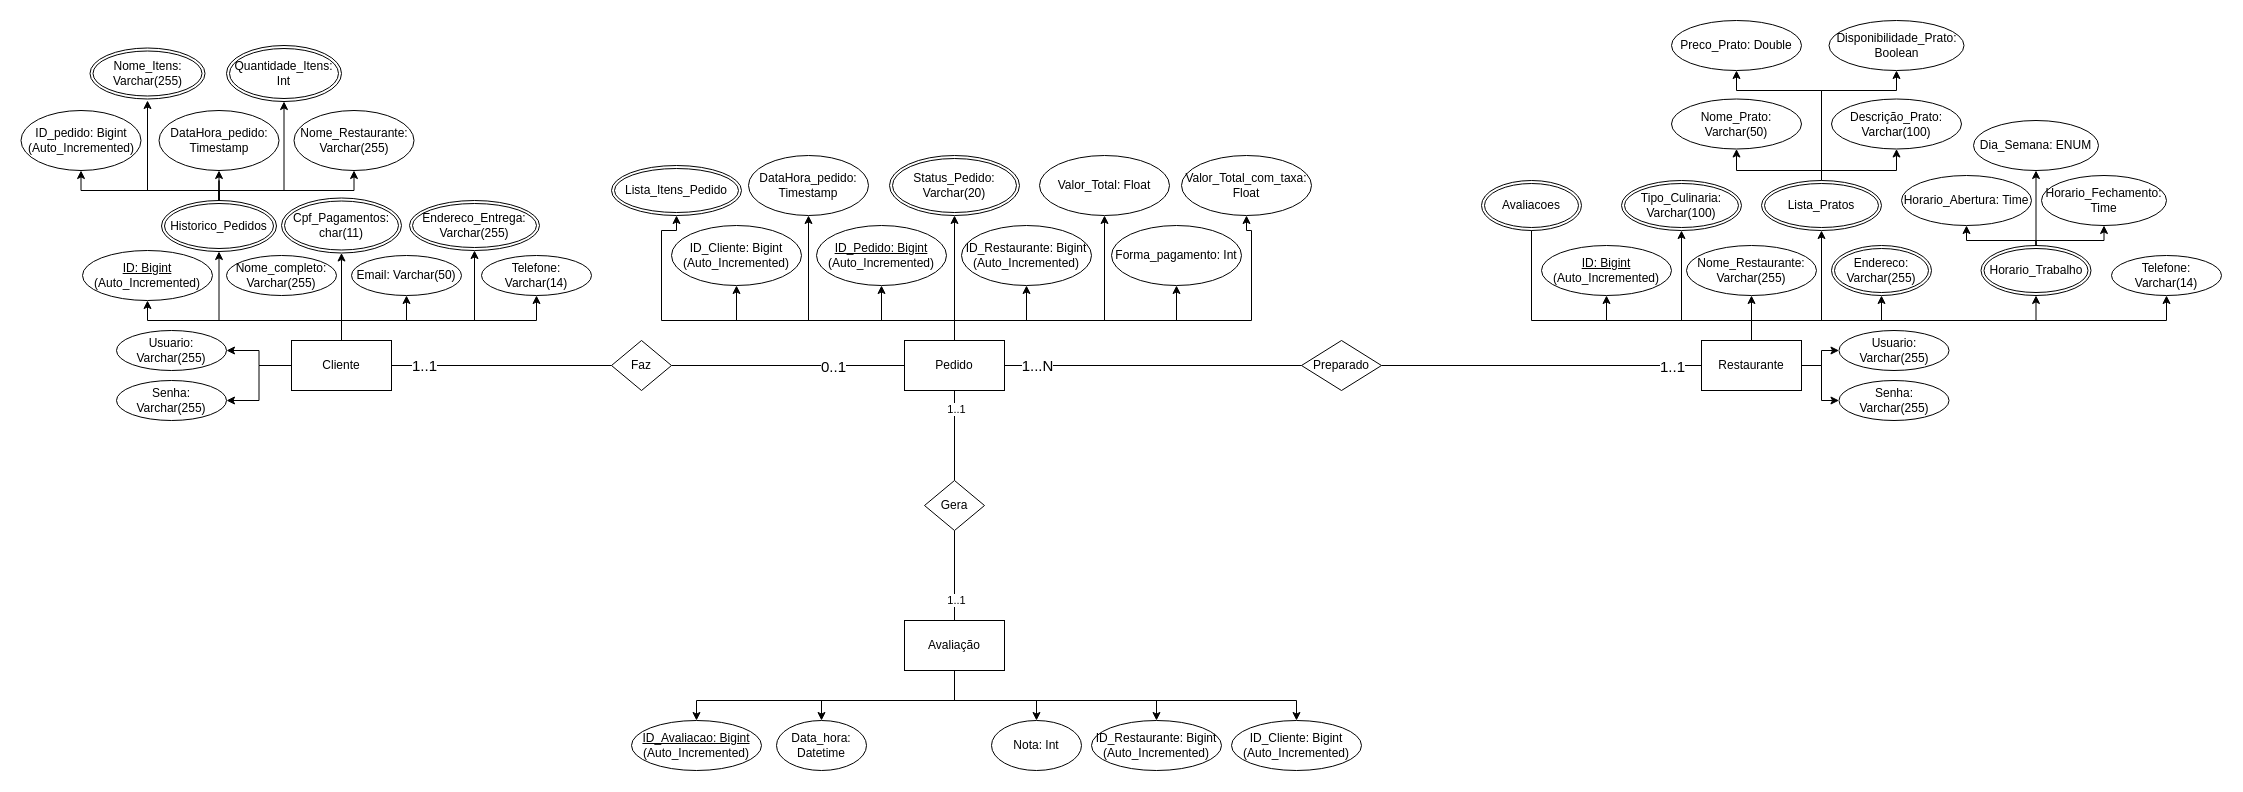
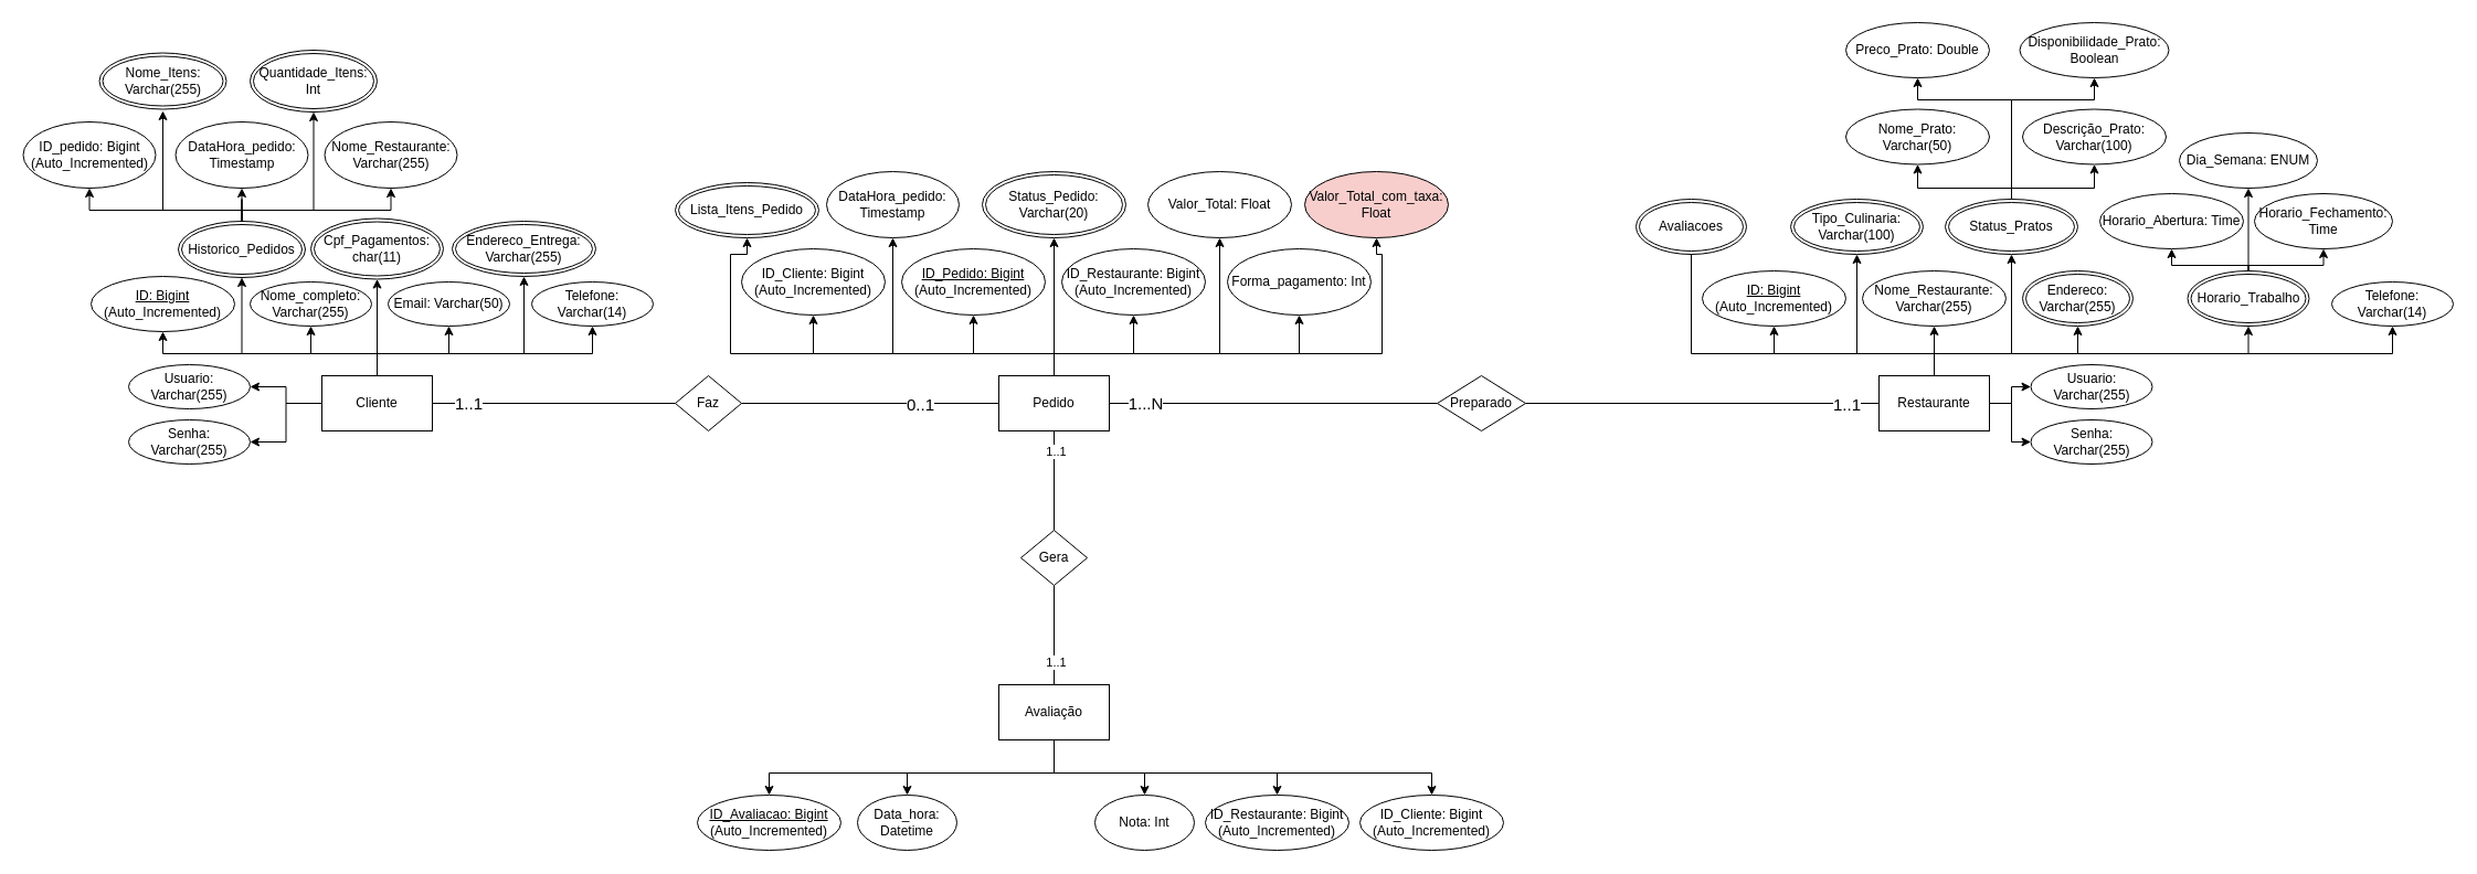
- <mxCell id="91" value="Valor_Total_com_taxa: Float" style="ellipse;whiteSpace=wrap;html=1;align=center;" vertex="1" parent="1"><mxGeometry x="1181" y="155" width="130" height="60" as="geometry" /></mxCell>
+ <mxCell id="91" value="Valor_Total_com_taxa: Float" style="ellipse;whiteSpace=wrap;html=1;align=center;fillColor=#f8cecc;" vertex="1" parent="1"><mxGeometry x="1181" y="155" width="130" height="60" as="geometry" /></mxCell>
- <mxCell id="51" value="Lista_Pratos" style="ellipse;shape=doubleEllipse;margin=3;whiteSpace=wrap;html=1;align=center;" vertex="1" parent="1"><mxGeometry x="1761" y="180" width="120" height="50" as="geometry" /></mxCell>
+ <mxCell id="51" value="Status_Pratos" style="ellipse;shape=doubleEllipse;margin=3;whiteSpace=wrap;html=1;align=center;" vertex="1" parent="1"><mxGeometry x="1761" y="180" width="120" height="50" as="geometry" /></mxCell>
+ <mxCell id="2" style="edgeStyle=orthogonalEdgeStyle;rounded=0;orthogonalLoop=1;jettySize=auto;html=1;entryX=0.5;entryY=1;entryDx=0;entryDy=0;" edge="1" parent="1" source="13" target="14"><mxGeometry relative="1" as="geometry"><Array as="points"><mxPoint x="341" y="320" /><mxPoint x="281" y="320" /></Array></mxGeometry></mxCell>
